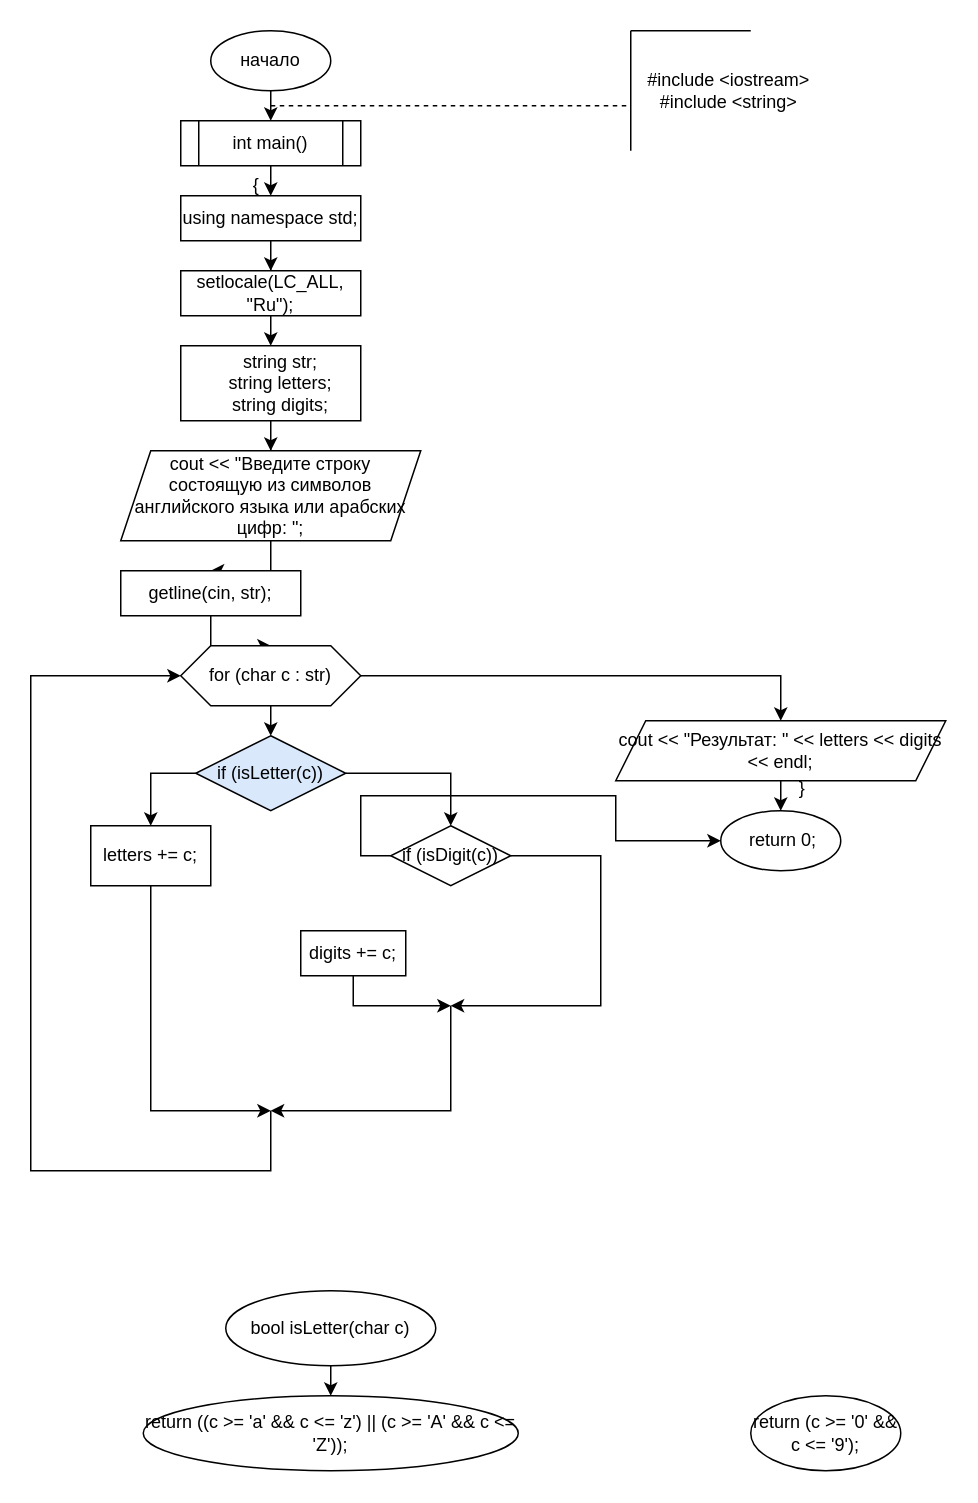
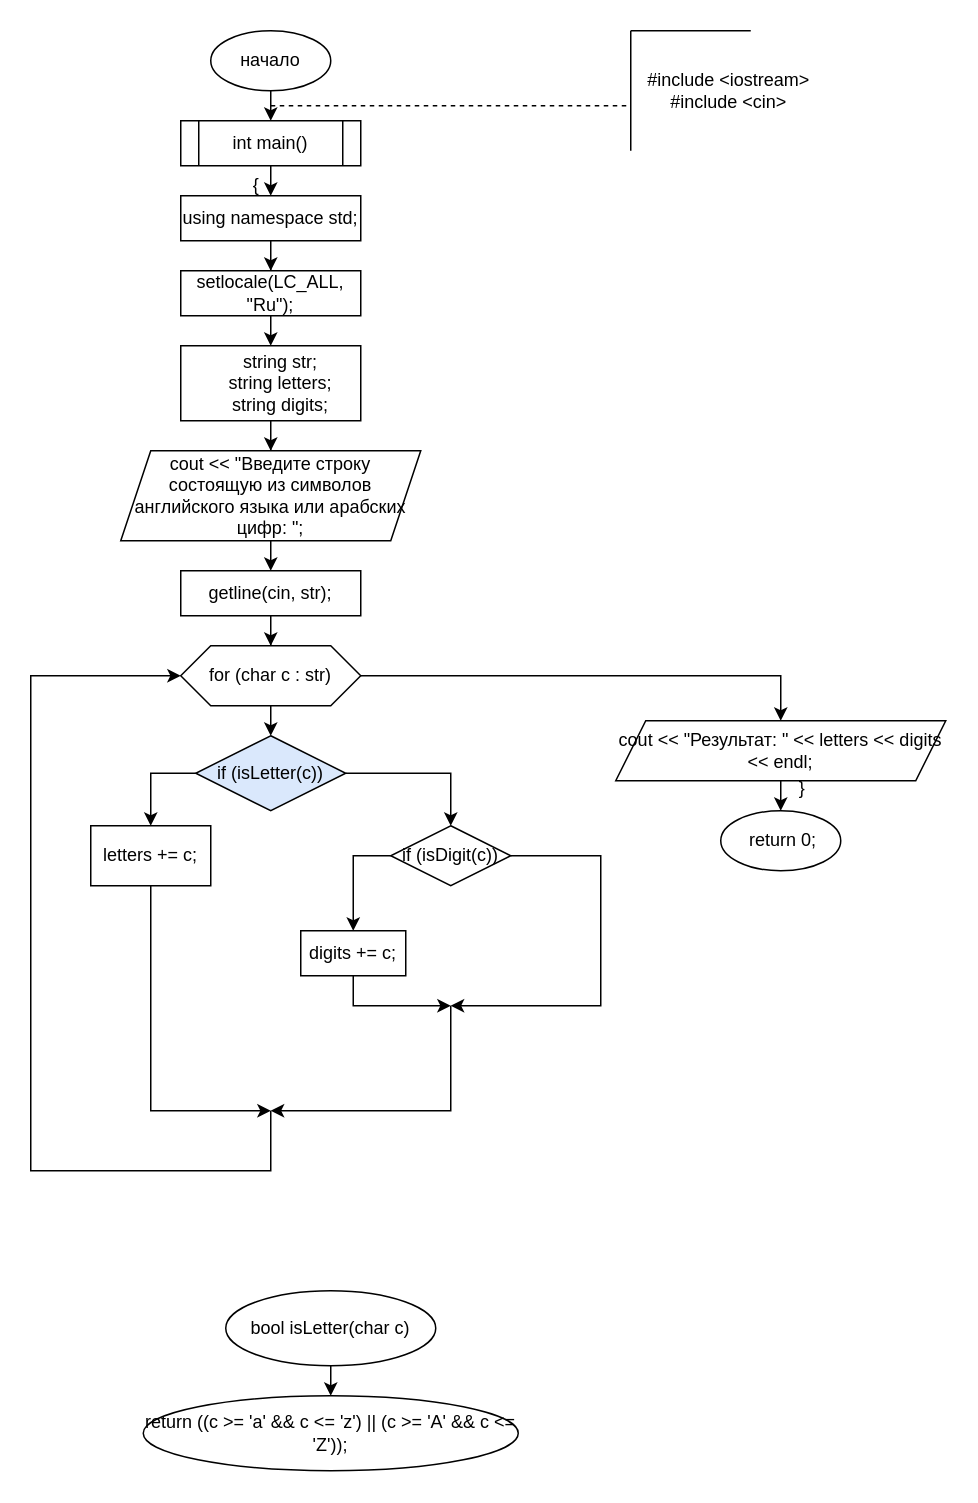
- <mxCell id="6" value="&lt;div&gt;#include &amp;lt;iostream&amp;gt;&lt;/div&gt;&lt;div&gt;#include &amp;lt;string&amp;gt;&lt;/div&gt;" style="text;html=1;align=center;verticalAlign=middle;resizable=0;points=[];autosize=1;strokeColor=none;fillColor=none;" vertex="1" parent="1"><mxGeometry x="420" y="40" width="130" height="40" as="geometry" /></mxCell>
+ <mxCell id="6" value="&lt;div&gt;#include &amp;lt;iostream&amp;gt;&lt;/div&gt;&lt;div&gt;#include &amp;lt;cin&amp;gt;&lt;/div&gt;" style="text;html=1;align=center;verticalAlign=middle;resizable=0;points=[];autosize=1;strokeColor=none;fillColor=none;" vertex="1" parent="1"><mxGeometry x="420" y="40" width="130" height="40" as="geometry" /></mxCell>
- <mxCell id="19" value="getline(cin, str);" style="whiteSpace=wrap;html=1;" vertex="1" parent="1"><mxGeometry x="80" y="380" width="120" height="30" as="geometry" /></mxCell>
+ <mxCell id="19" value="getline(cin, str);" style="whiteSpace=wrap;html=1;" vertex="1" parent="1"><mxGeometry x="120" y="380" width="120" height="30" as="geometry" /></mxCell>
- <mxCell id="28" style="edgeStyle=orthogonalEdgeStyle;rounded=0;orthogonalLoop=1;jettySize=auto;html=1;exitX=0;exitY=0.5;exitDx=0;exitDy=0;" edge="1" parent="1" source="30" target="36"><mxGeometry relative="1" as="geometry" /></mxCell>
+ <mxCell id="28" style="edgeStyle=orthogonalEdgeStyle;rounded=0;orthogonalLoop=1;jettySize=auto;html=1;exitX=0;exitY=0.5;exitDx=0;exitDy=0;entryX=0.5;entryY=0;entryDx=0;entryDy=0;" edge="1" parent="1" source="30" target="32"><mxGeometry relative="1" as="geometry" /></mxCell>
- <mxCell id="43" value="return (c &amp;gt;= '0' &amp;amp;&amp;amp; c &amp;lt;= '9');" style="ellipse;whiteSpace=wrap;html=1;" vertex="1" parent="1"><mxGeometry x="500" y="930" width="100" height="50" as="geometry" /></mxCell>
